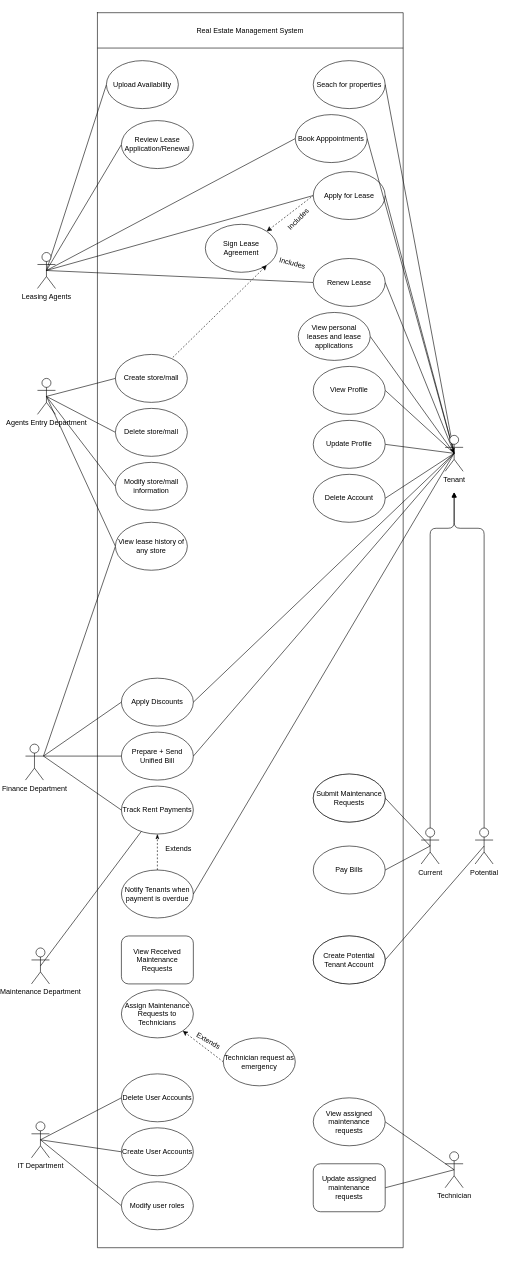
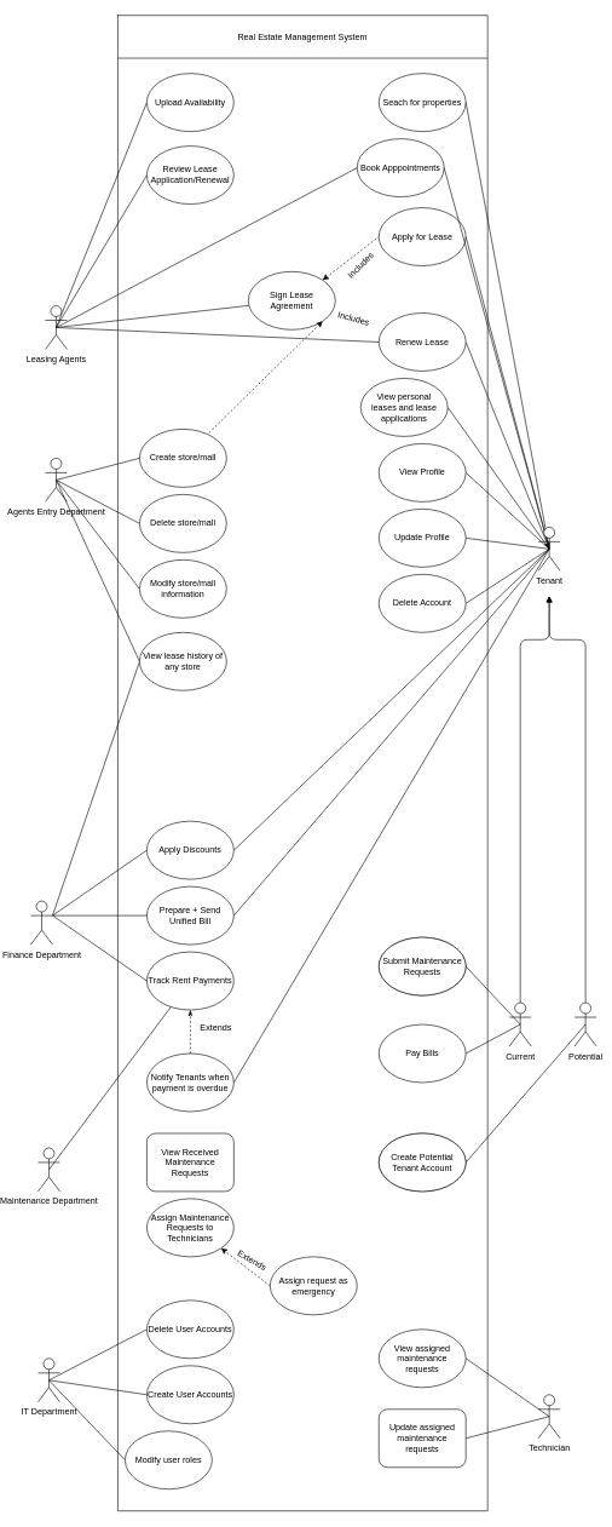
- <mxCell id="50" value="Upload Availability" style="ellipse;whiteSpace=wrap;html=1;" parent="1" vertex="1"><mxGeometry x="155" y="100" width="120" height="80" as="geometry" /></mxCell>
+ <mxCell id="50" value="Upload Availability" style="ellipse;whiteSpace=wrap;html=1;" parent="1" vertex="1"><mxGeometry x="180" y="100" width="120" height="80" as="geometry" /></mxCell>
- <mxCell id="44" style="edgeStyle=none;html=1;exitX=0.5;exitY=0.5;exitDx=0;exitDy=0;exitPerimeter=0;entryX=0;entryY=0.5;entryDx=0;entryDy=0;endArrow=none;endFill=0;" parent="1" source="47" target="15" edge="1"><mxGeometry relative="1" as="geometry" /></mxCell>
+ <mxCell id="44" style="edgeStyle=none;html=1;exitX=0.5;exitY=0.5;exitDx=0;exitDy=0;exitPerimeter=0;endArrow=none;endFill=0;" parent="1" source="47" target="14" edge="1"><mxGeometry relative="1" as="geometry" /></mxCell>
- <mxCell id="76" value="Technician request as emergency" style="ellipse;whiteSpace=wrap;html=1;" parent="1" vertex="1"><mxGeometry x="350" y="1730" width="120" height="80" as="geometry" /></mxCell>
+ <mxCell id="76" value="Assign request as emergency" style="ellipse;whiteSpace=wrap;html=1;" parent="1" vertex="1"><mxGeometry x="350" y="1730" width="120" height="80" as="geometry" /></mxCell>
- <mxCell id="71" value="Modify user roles" style="ellipse;whiteSpace=wrap;html=1;" parent="1" vertex="1"><mxGeometry x="180" y="1970" width="120" height="80" as="geometry" /></mxCell>
+ <mxCell id="71" value="Modify user roles" style="ellipse;whiteSpace=wrap;html=1;" parent="1" vertex="1"><mxGeometry x="150" y="1970" width="120" height="80" as="geometry" /></mxCell>
